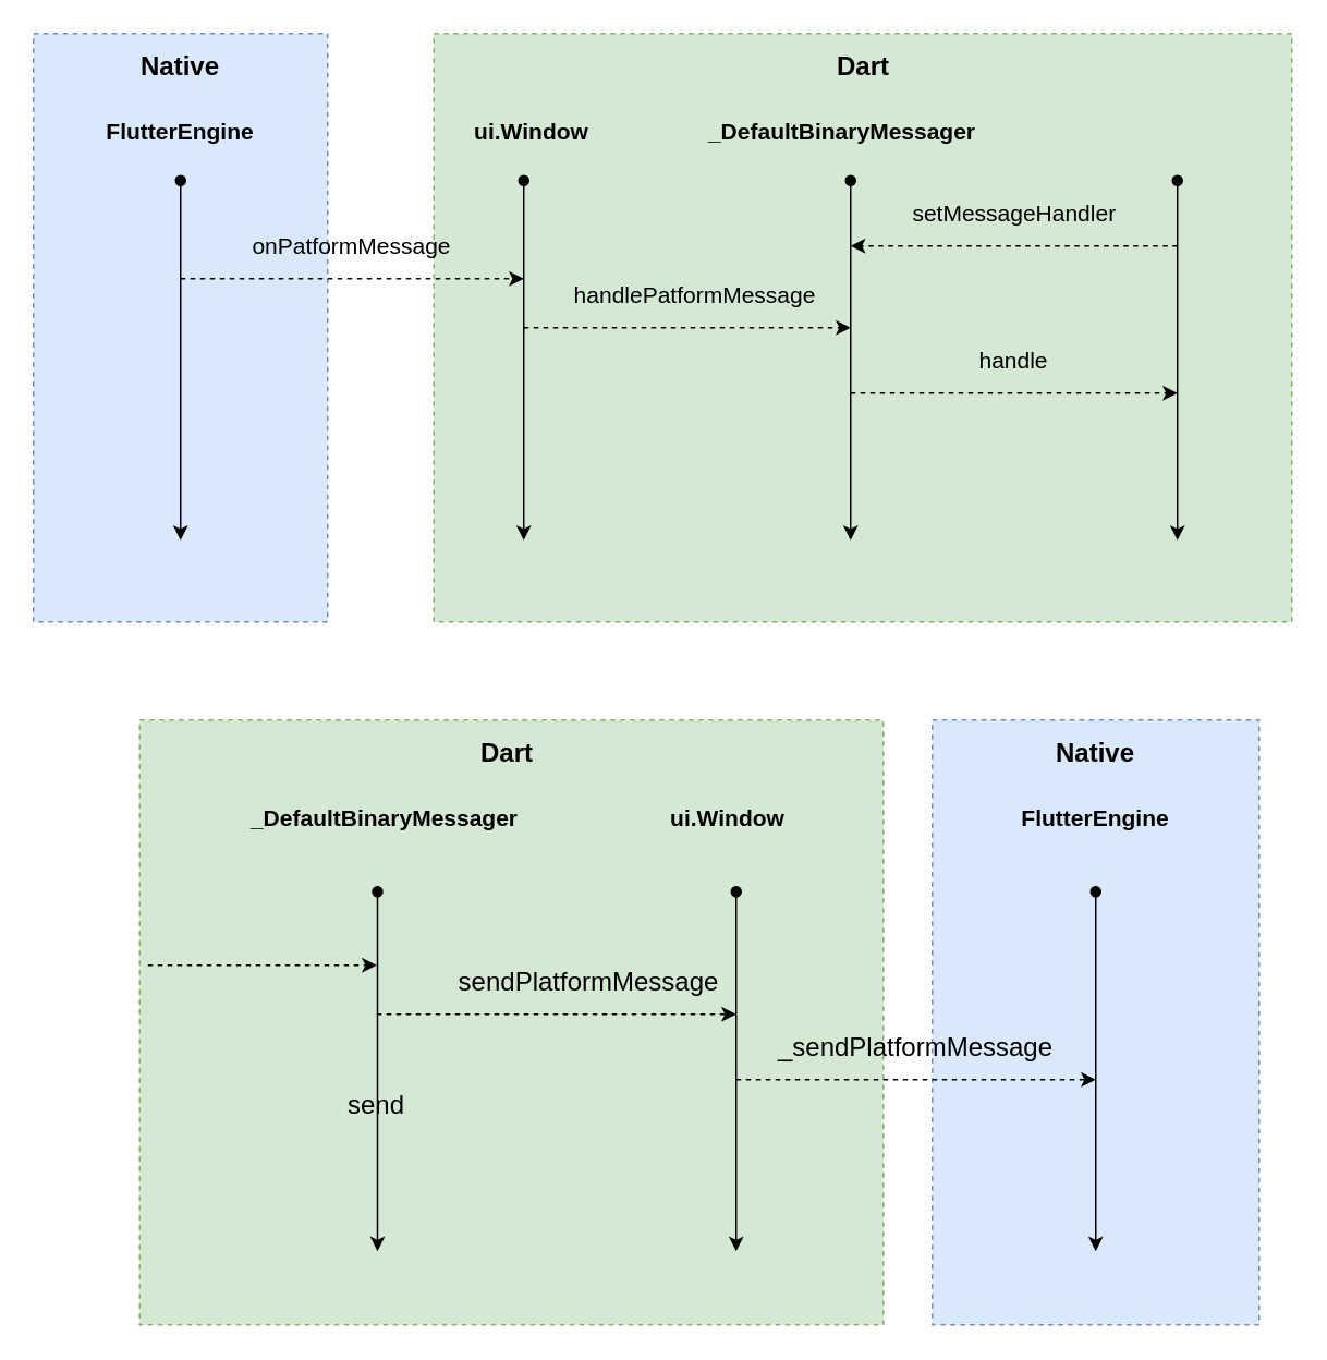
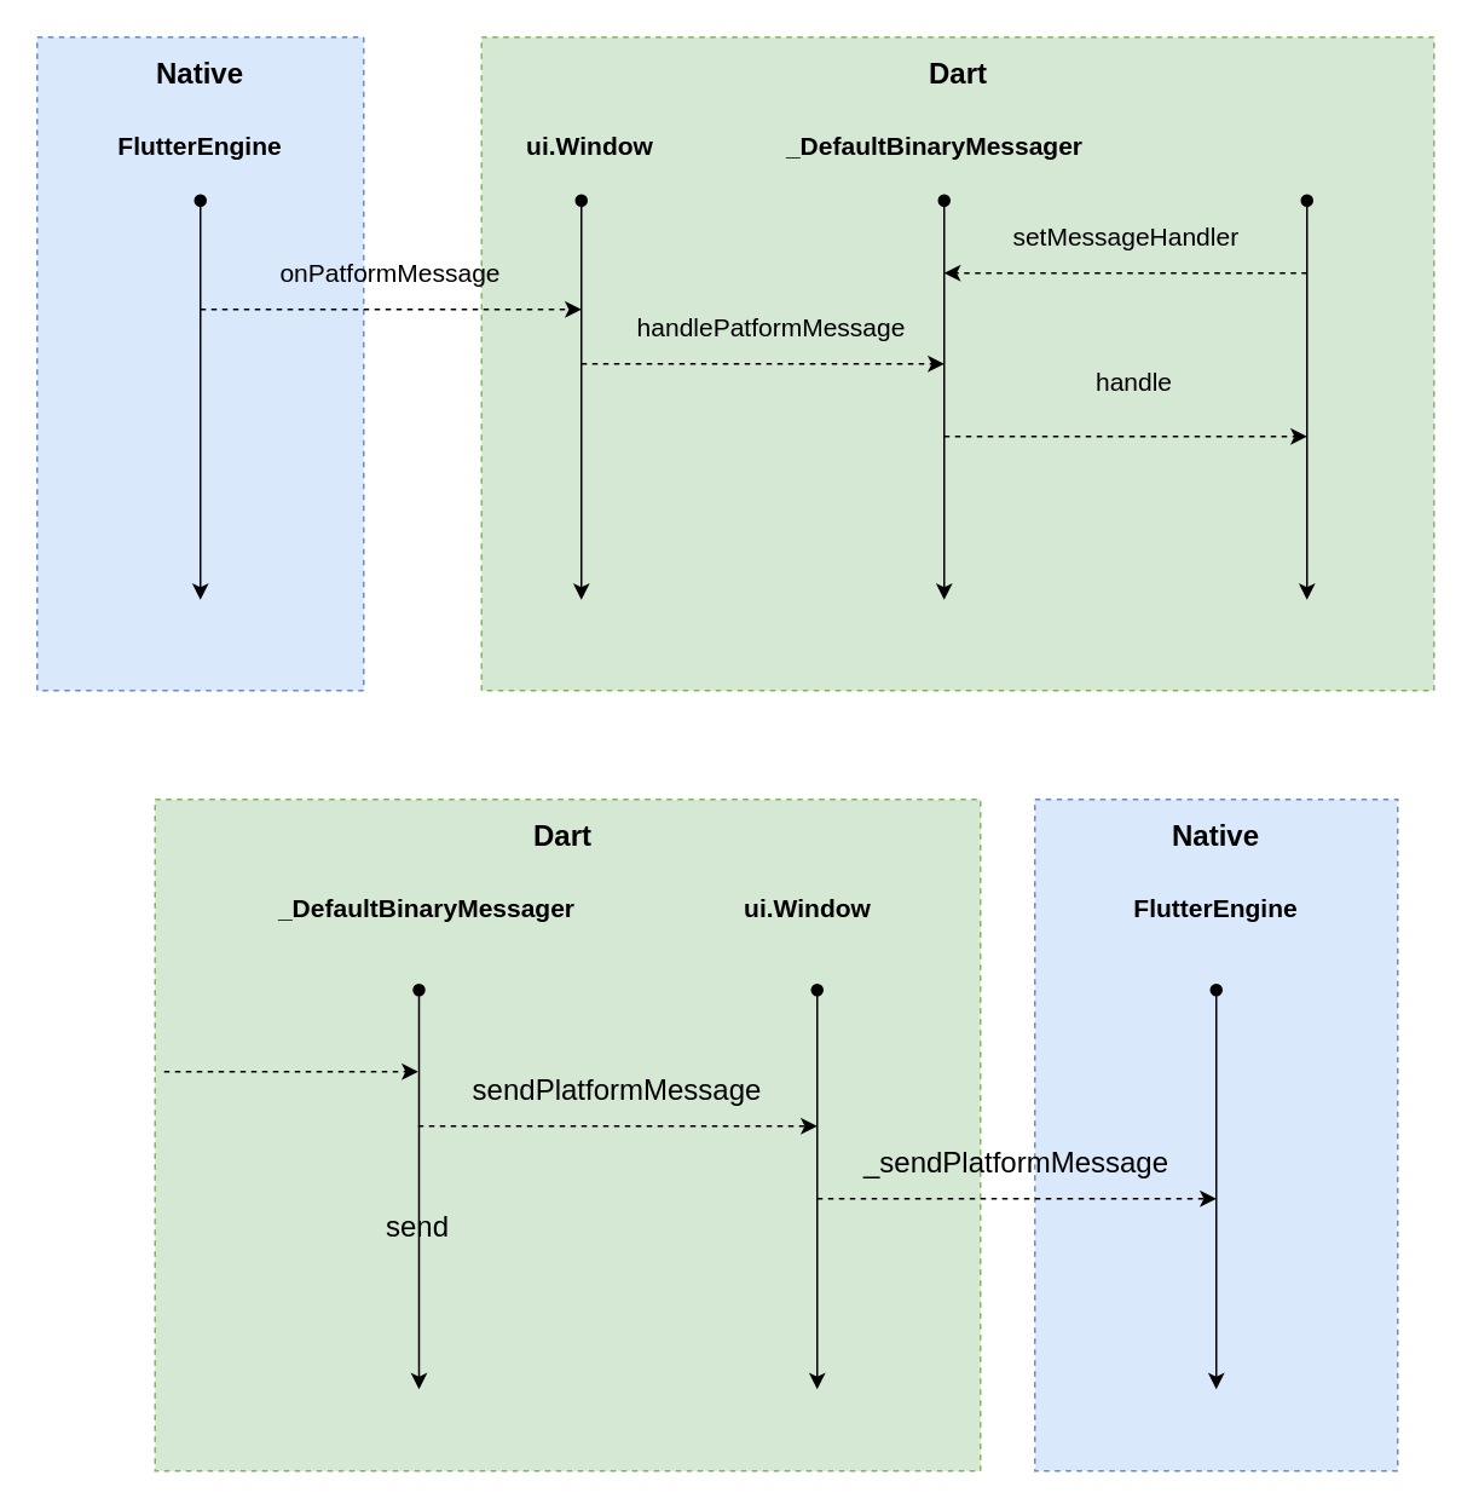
- <mxCell id="20" value="handle" style="text;html=1;strokeColor=none;fillColor=none;align=center;verticalAlign=middle;whiteSpace=wrap;rounded=0;fontSize=14;" parent="1" vertex="1"><mxGeometry x="580" y="210" width="80" height="20" as="geometry" /></mxCell>
+ <mxCell id="20" value="handle" style="text;html=1;strokeColor=none;fillColor=none;align=center;verticalAlign=middle;whiteSpace=wrap;rounded=0;fontSize=14;" parent="1" vertex="1"><mxGeometry x="585" y="200" width="80" height="20" as="geometry" /></mxCell>
- <mxCell id="32" value="sendPlatformMessage" style="text;html=1;strokeColor=none;fillColor=none;align=center;verticalAlign=middle;whiteSpace=wrap;rounded=0;dashed=1;fontSize=16;" parent="1" vertex="1"><mxGeometry x="270" y="590" width="180" height="20" as="geometry" /></mxCell>
+ <mxCell id="32" value="sendPlatformMessage" style="text;html=1;strokeColor=none;fillColor=none;align=center;verticalAlign=middle;whiteSpace=wrap;rounded=0;dashed=1;fontSize=16;" parent="1" vertex="1"><mxGeometry x="250" y="590" width="180" height="20" as="geometry" /></mxCell>
